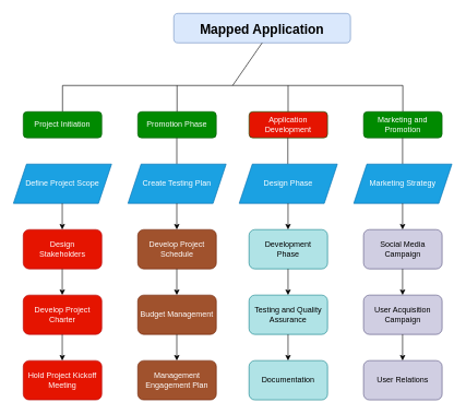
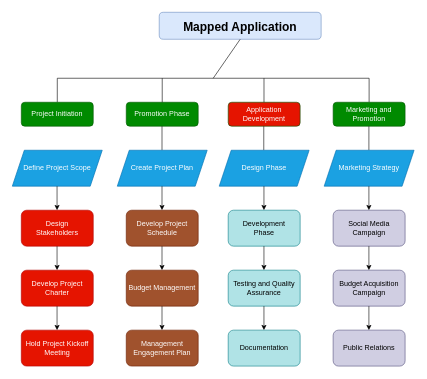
- <mxCell id="17" value="Create Testing Plan&lt;br&gt;&lt;ul style=&quot;border: 0px solid rgb(217, 217, 227); box-sizing: border-box; --tw-border-spacing-x: 0; --tw-border-spacing-y: 0; --tw-translate-x: 0; --tw-translate-y: 0; --tw-rotate: 0; --tw-skew-x: 0; --tw-skew-y: 0; --tw-scale-x: 1; --tw-scale-y: 1; --tw-pan-x: ; --tw-pan-y: ; --tw-pinch-zoom: ; --tw-scroll-snap-strictness: proximity; --tw-gradient-from-position: ; --tw-gradient-via-position: ; --tw-gradient-to-position: ; --tw-ordinal: ; --tw-slashed-zero: ; --tw-numeric-figure: ; --tw-numeric-spacing: ; --tw-numeric-fraction: ; --tw-ring-inset: ; --tw-ring-offset-width: 0px; --tw-ring-offset-color: #fff; --tw-ring-color: rgba(69,89,164,.5); --tw-ring-offset-shadow: 0 0 transparent; --tw-ring-shadow: 0 0 transparent; --tw-shadow: 0 0 transparent; --tw-shadow-colored: 0 0 transparent; --tw-blur: ; --tw-brightness: ; --tw-contrast: ; --tw-grayscale: ; --tw-hue-rotate: ; --tw-invert: ; --tw-saturate: ; --tw-sepia: ; --tw-drop-shadow: ; --tw-backdrop-blur: ; --tw-backdrop-brightness: ; --tw-backdrop-contrast: ; --tw-backdrop-grayscale: ; --tw-backdrop-hue-rotate: ; --tw-backdrop-invert: ; --tw-backdrop-opacity: ; --tw-backdrop-saturate: ; --tw-backdrop-sepia: ; list-style-position: initial; list-style-image: initial; margin: 0px 0px 0px 1rem; padding: 0px; display: flex; flex-direction: column; color: rgb(209, 213, 219); font-family: Söhne, ui-sans-serif, system-ui, -apple-system, &amp;quot;Segoe UI&amp;quot;, Roboto, Ubuntu, Cantarell, &amp;quot;Noto Sans&amp;quot;, sans-serif, &amp;quot;Helvetica Neue&amp;quot;, Arial, &amp;quot;Apple Color Emoji&amp;quot;, &amp;quot;Segoe UI Emoji&amp;quot;, &amp;quot;Segoe UI Symbol&amp;quot;, &amp;quot;Noto Color Emoji&amp;quot;; font-size: 16px; text-align: left; background-color: rgb(68, 70, 84);&quot;&gt;&lt;/ul&gt;" style="shape=parallelogram;perimeter=parallelogramPerimeter;whiteSpace=wrap;html=1;fixedSize=1;fillColor=#1ba1e2;fontColor=#ffffff;strokeColor=#006EAF;" vertex="1" parent="1"><mxGeometry x="195" y="250" width="150" height="60" as="geometry" /></mxCell>
+ <mxCell id="17" value="Create Project Plan&lt;br&gt;&lt;ul style=&quot;border: 0px solid rgb(217, 217, 227); box-sizing: border-box; --tw-border-spacing-x: 0; --tw-border-spacing-y: 0; --tw-translate-x: 0; --tw-translate-y: 0; --tw-rotate: 0; --tw-skew-x: 0; --tw-skew-y: 0; --tw-scale-x: 1; --tw-scale-y: 1; --tw-pan-x: ; --tw-pan-y: ; --tw-pinch-zoom: ; --tw-scroll-snap-strictness: proximity; --tw-gradient-from-position: ; --tw-gradient-via-position: ; --tw-gradient-to-position: ; --tw-ordinal: ; --tw-slashed-zero: ; --tw-numeric-figure: ; --tw-numeric-spacing: ; --tw-numeric-fraction: ; --tw-ring-inset: ; --tw-ring-offset-width: 0px; --tw-ring-offset-color: #fff; --tw-ring-color: rgba(69,89,164,.5); --tw-ring-offset-shadow: 0 0 transparent; --tw-ring-shadow: 0 0 transparent; --tw-shadow: 0 0 transparent; --tw-shadow-colored: 0 0 transparent; --tw-blur: ; --tw-brightness: ; --tw-contrast: ; --tw-grayscale: ; --tw-hue-rotate: ; --tw-invert: ; --tw-saturate: ; --tw-sepia: ; --tw-drop-shadow: ; --tw-backdrop-blur: ; --tw-backdrop-brightness: ; --tw-backdrop-contrast: ; --tw-backdrop-grayscale: ; --tw-backdrop-hue-rotate: ; --tw-backdrop-invert: ; --tw-backdrop-opacity: ; --tw-backdrop-saturate: ; --tw-backdrop-sepia: ; list-style-position: initial; list-style-image: initial; margin: 0px 0px 0px 1rem; padding: 0px; display: flex; flex-direction: column; color: rgb(209, 213, 219); font-family: Söhne, ui-sans-serif, system-ui, -apple-system, &amp;quot;Segoe UI&amp;quot;, Roboto, Ubuntu, Cantarell, &amp;quot;Noto Sans&amp;quot;, sans-serif, &amp;quot;Helvetica Neue&amp;quot;, Arial, &amp;quot;Apple Color Emoji&amp;quot;, &amp;quot;Segoe UI Emoji&amp;quot;, &amp;quot;Segoe UI Symbol&amp;quot;, &amp;quot;Noto Color Emoji&amp;quot;; font-size: 16px; text-align: left; background-color: rgb(68, 70, 84);&quot;&gt;&lt;/ul&gt;" style="shape=parallelogram;perimeter=parallelogramPerimeter;whiteSpace=wrap;html=1;fixedSize=1;fillColor=#1ba1e2;fontColor=#ffffff;strokeColor=#006EAF;" vertex="1" parent="1"><mxGeometry x="195" y="250" width="150" height="60" as="geometry" /></mxCell>
- <mxCell id="41" value="User Acquisition Campaign" style="rounded=1;whiteSpace=wrap;html=1;fillColor=#d0cee2;strokeColor=#56517e;" vertex="1" parent="1"><mxGeometry x="555" y="450" width="120" height="60" as="geometry" /></mxCell>
+ <mxCell id="41" value="Budget Acquisition Campaign" style="rounded=1;whiteSpace=wrap;html=1;fillColor=#d0cee2;strokeColor=#56517e;" vertex="1" parent="1"><mxGeometry x="555" y="450" width="120" height="60" as="geometry" /></mxCell>
- <mxCell id="43" value=" User Relations" style="rounded=1;whiteSpace=wrap;html=1;fillColor=#d0cee2;strokeColor=#56517e;" vertex="1" parent="1"><mxGeometry x="555" y="550" width="120" height="60" as="geometry" /></mxCell>
+ <mxCell id="43" value=" Public Relations" style="rounded=1;whiteSpace=wrap;html=1;fillColor=#d0cee2;strokeColor=#56517e;" vertex="1" parent="1"><mxGeometry x="555" y="550" width="120" height="60" as="geometry" /></mxCell>
